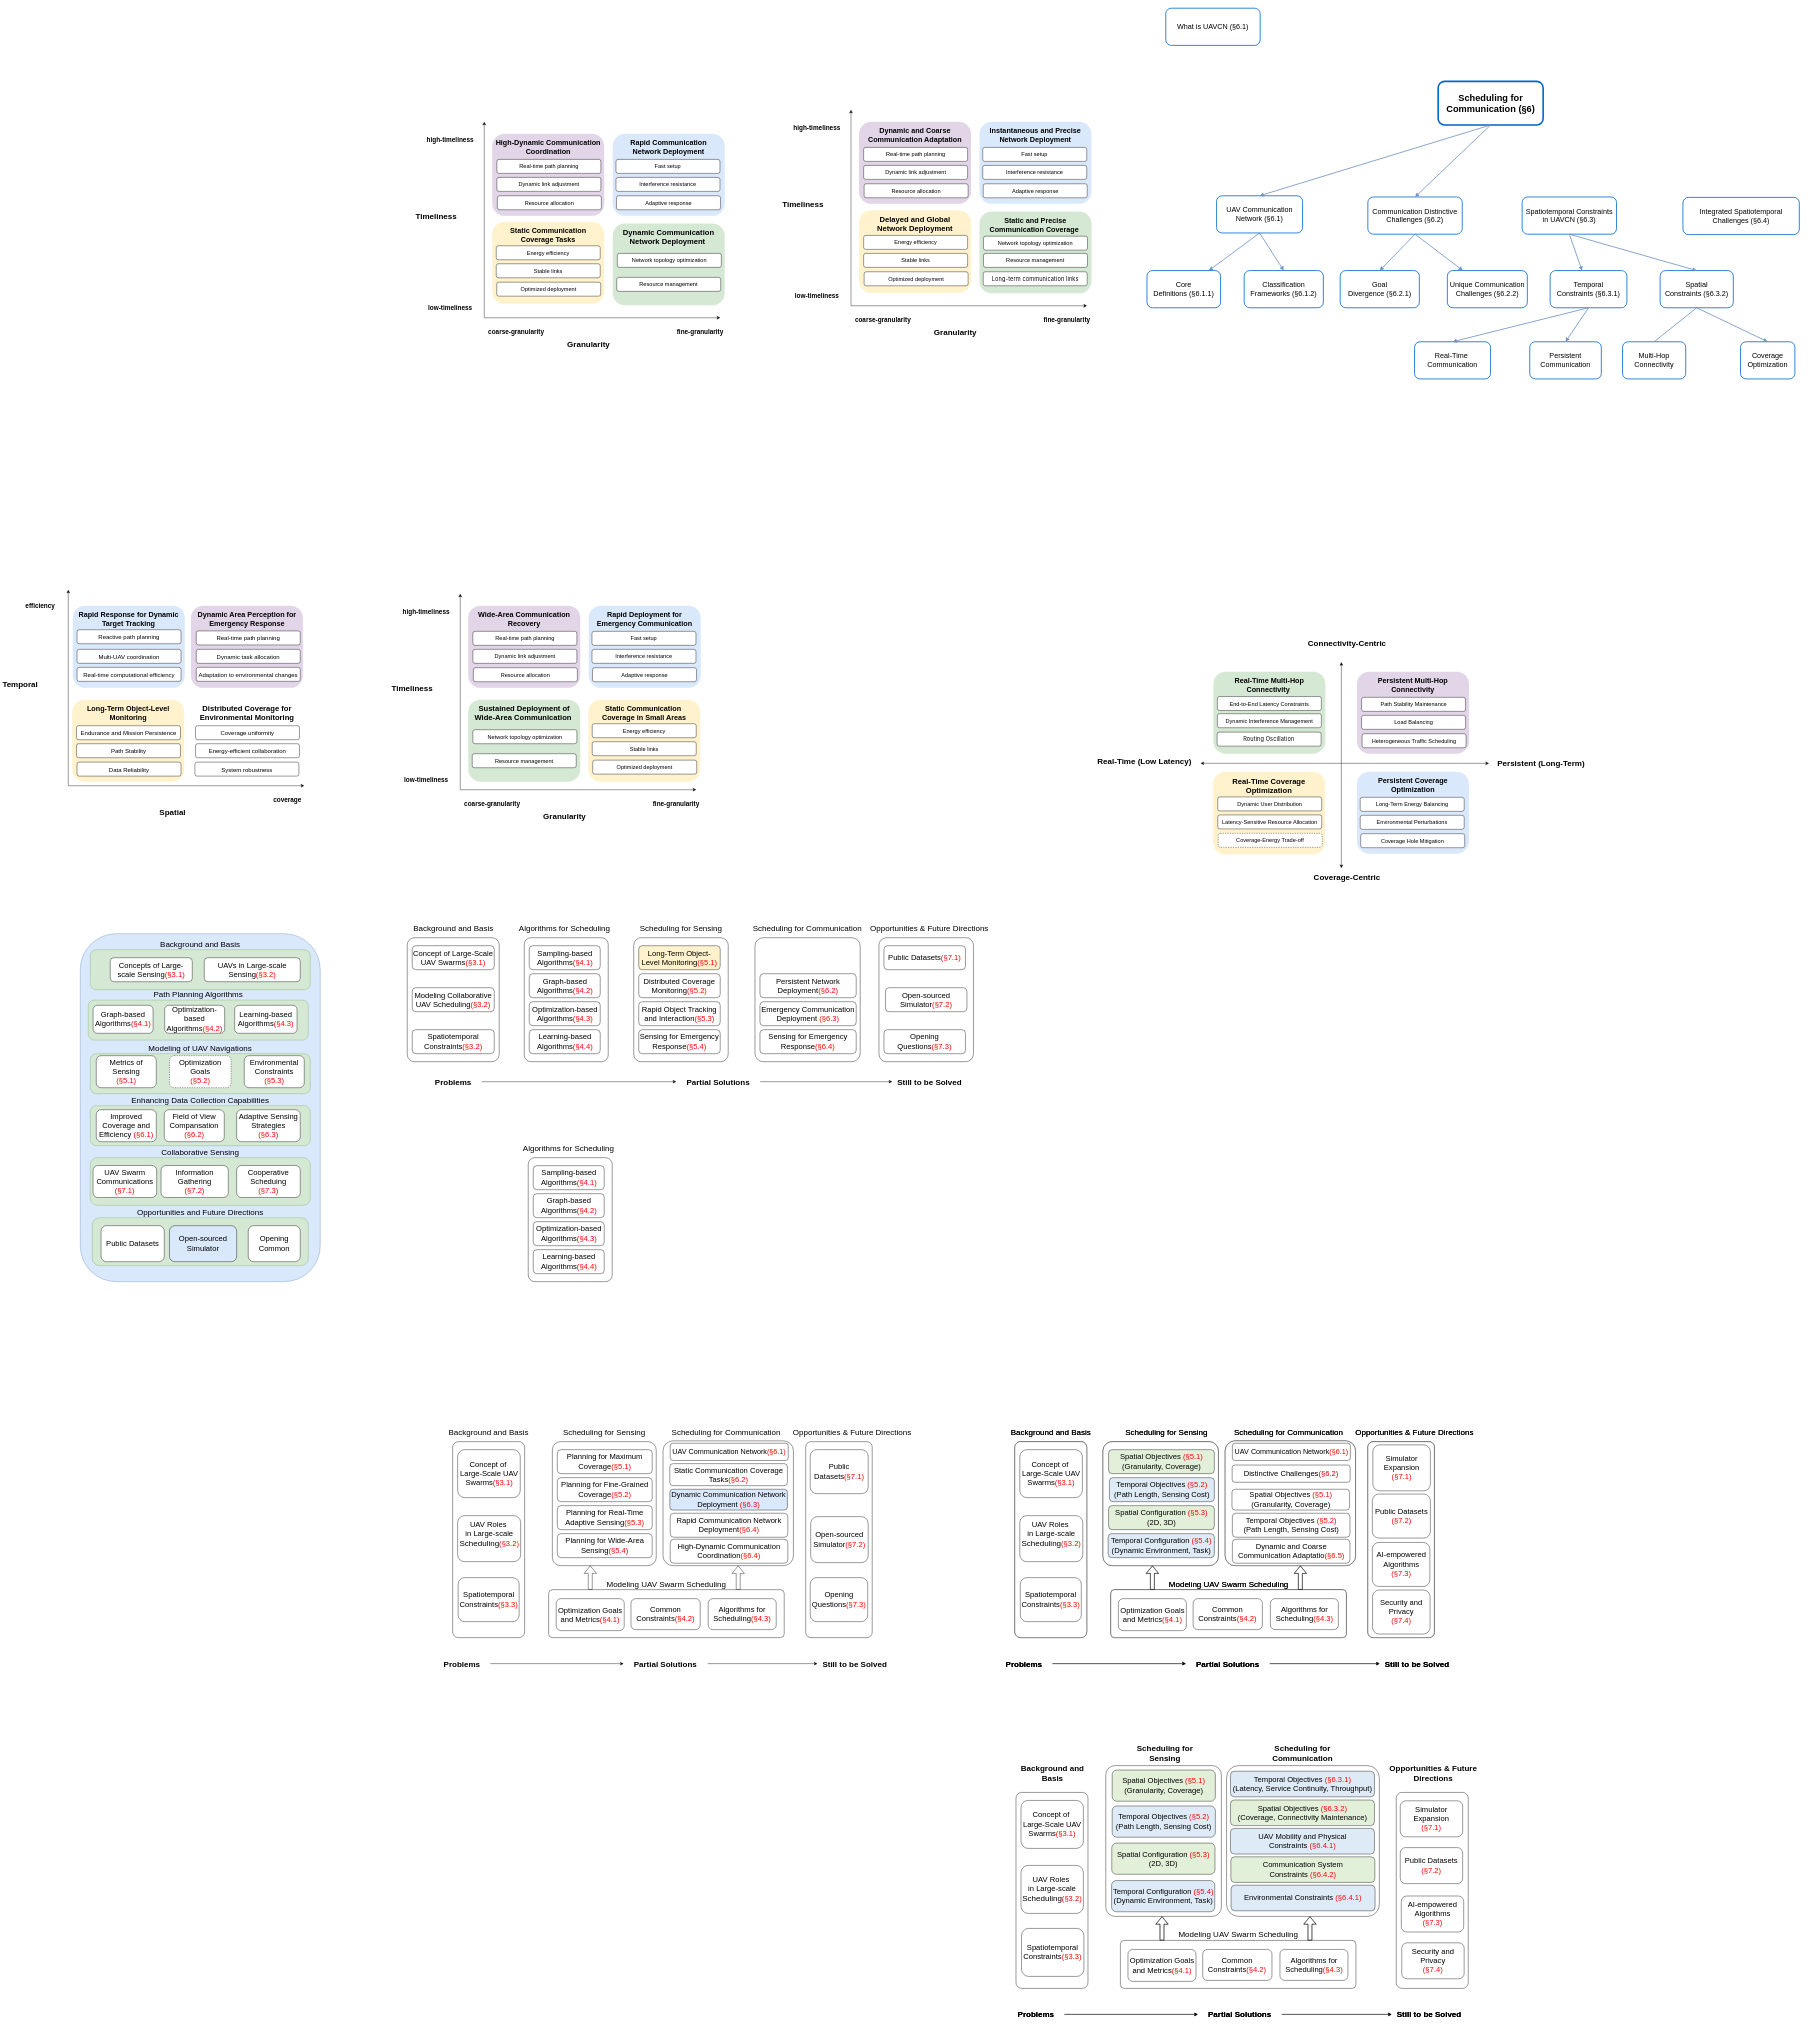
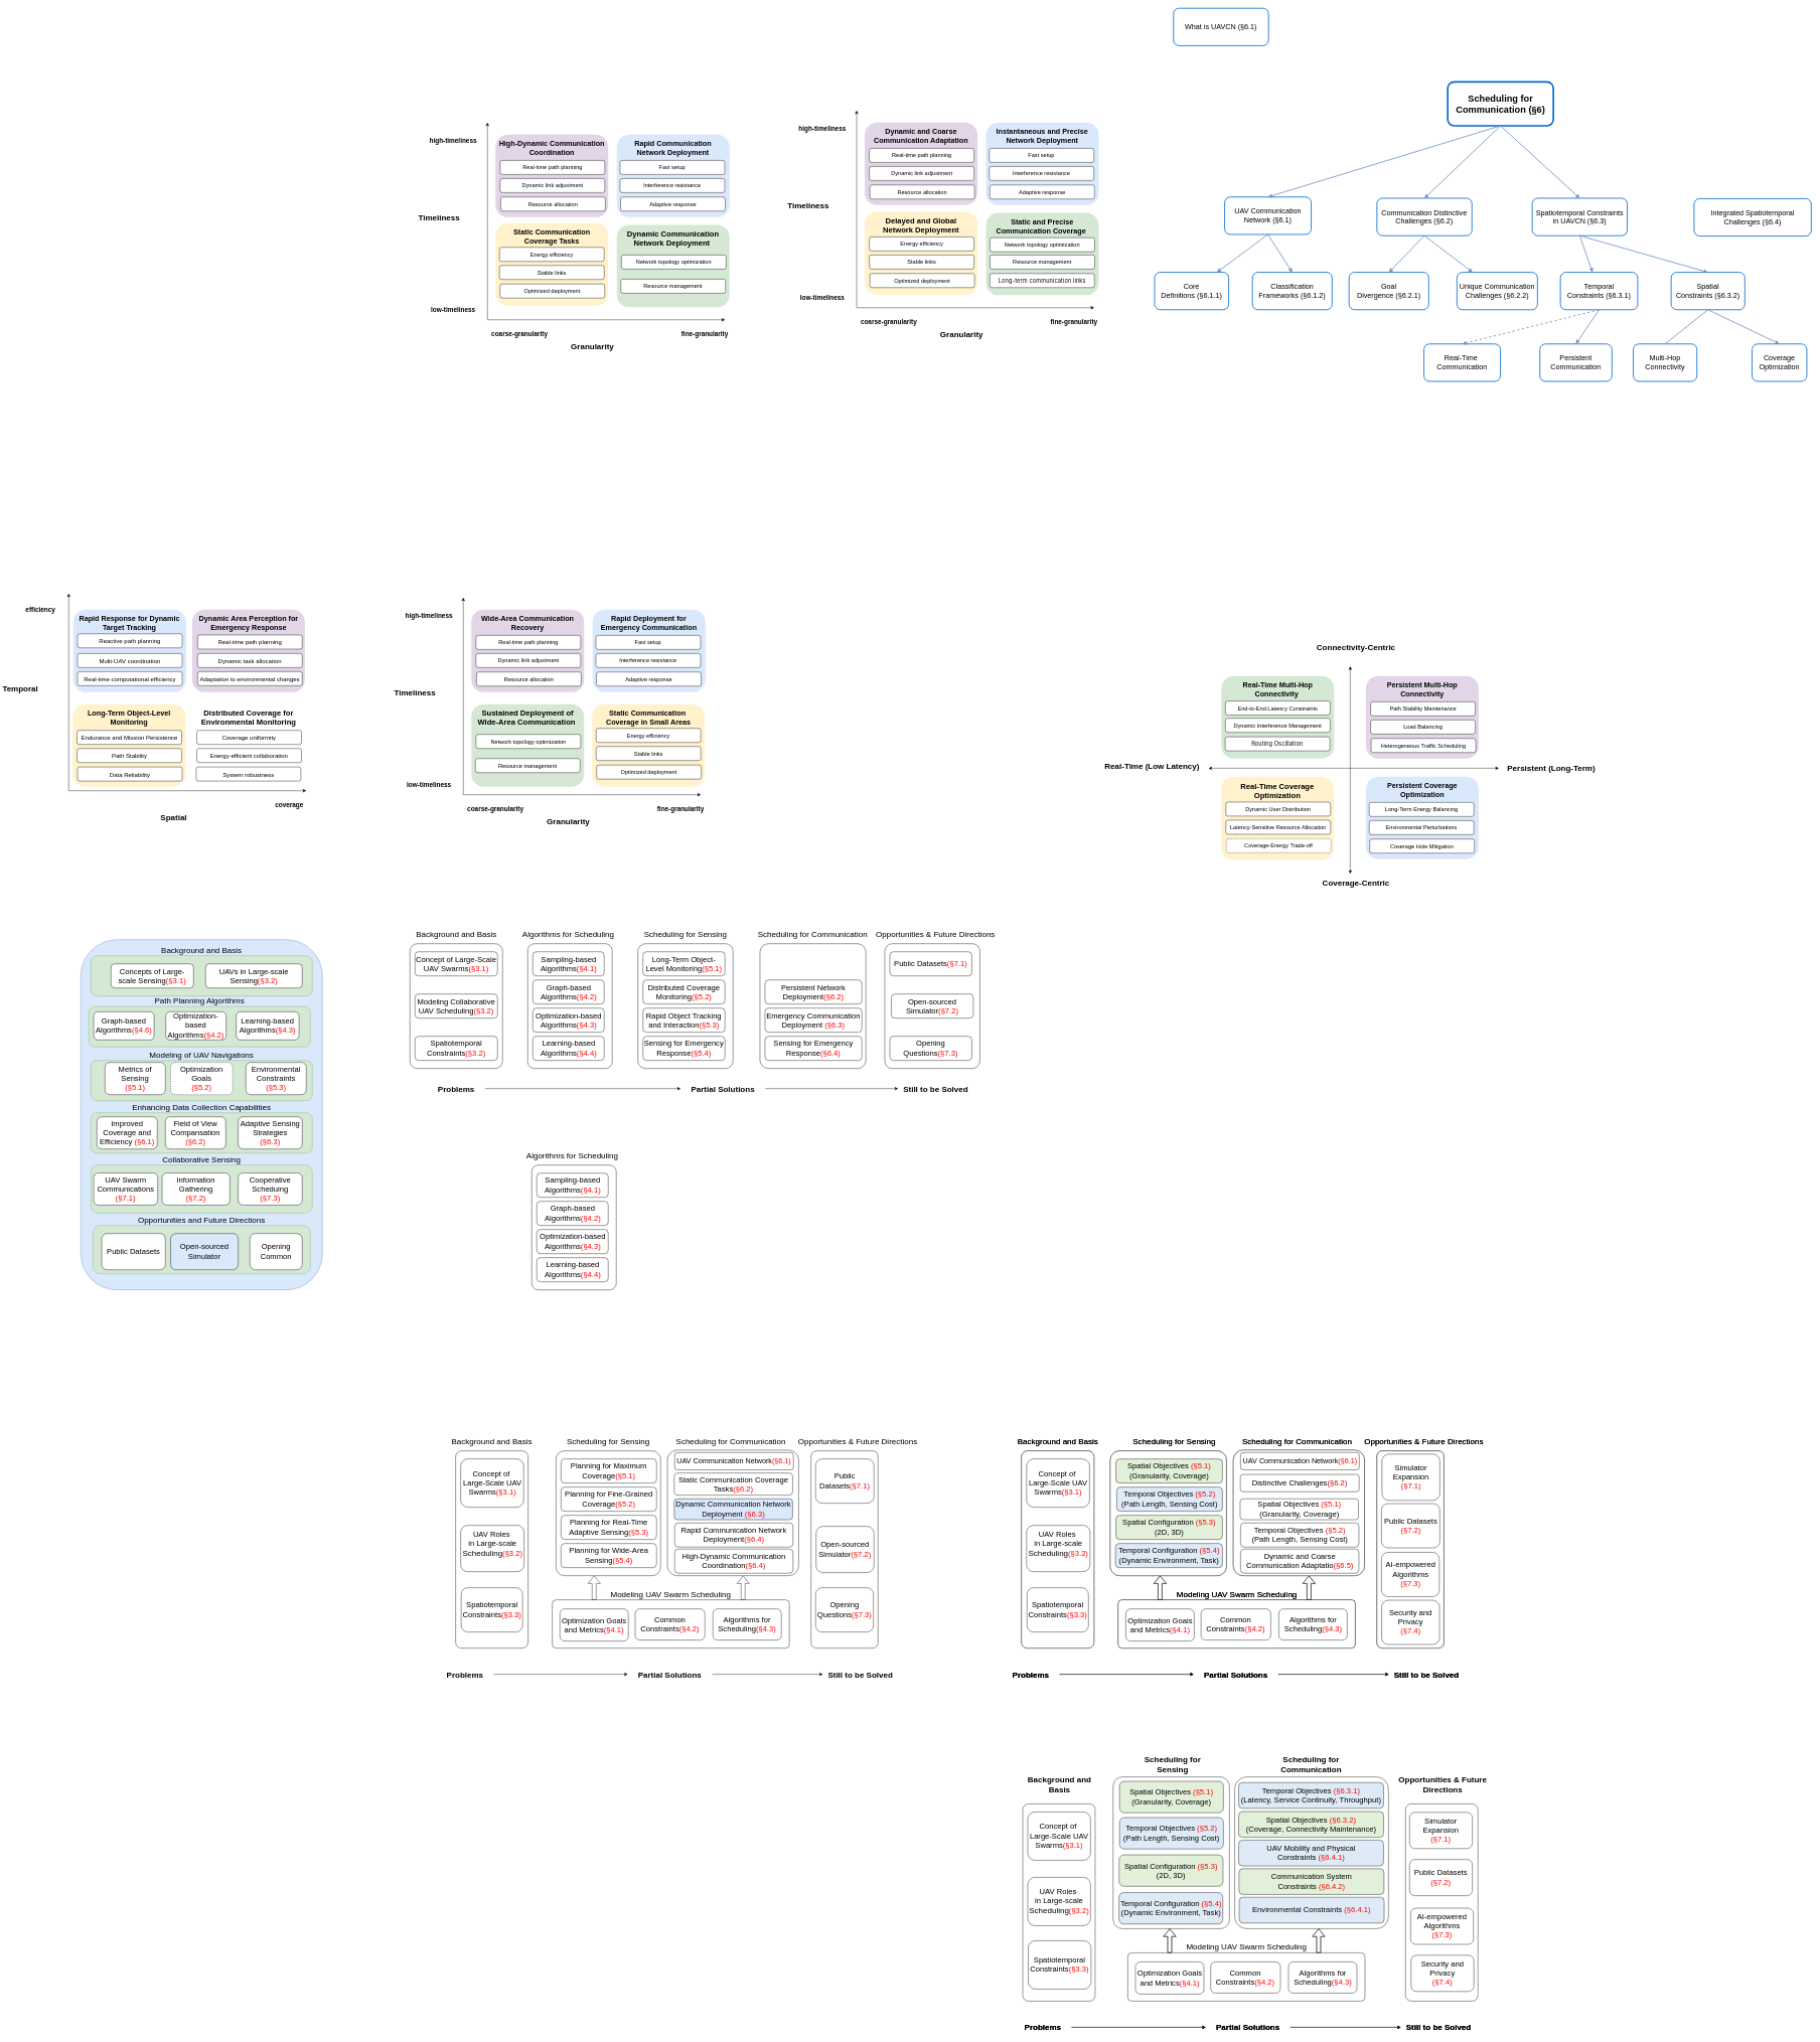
+ <mxCell id="270" style="rounded=0;orthogonalLoop=1;jettySize=auto;html=1;exitX=0.5;exitY=1;exitDx=0;exitDy=0;fillColor=#dae8fc;strokeColor=#6C8EBF;strokeWidth=2;entryX=0.5;entryY=0;entryDx=0;entryDy=0;" parent="1" source="192" target="257" edge="1"><mxGeometry relative="1" as="geometry"><mxPoint x="3146" y="647" as="sourcePoint" /><mxPoint x="3041" y="709" as="targetPoint" /></mxGeometry></mxCell>
- <mxCell id="271" style="rounded=0;orthogonalLoop=1;jettySize=auto;html=1;exitX=0.5;exitY=1;exitDx=0;exitDy=0;fillColor=#dae8fc;strokeColor=#6C8EBF;strokeWidth=2;entryX=0.5;entryY=0;entryDx=0;entryDy=0;fontStyle=0" parent="1" source="258" target="264" edge="1"><mxGeometry relative="1" as="geometry"><mxPoint x="3933" y="627" as="sourcePoint" /><mxPoint x="4252" y="686" as="targetPoint" /></mxGeometry></mxCell>
+ <mxCell id="271" style="rounded=0;orthogonalLoop=1;jettySize=auto;html=1;exitX=0.5;exitY=1;exitDx=0;exitDy=0;fillColor=#dae8fc;strokeColor=#6C8EBF;strokeWidth=2;entryX=0.5;entryY=0;entryDx=0;entryDy=0;fontStyle=0;dashed=1;" parent="1" source="258" target="264" edge="1"><mxGeometry relative="1" as="geometry"><mxPoint x="3933" y="627" as="sourcePoint" /><mxPoint x="4252" y="686" as="targetPoint" /></mxGeometry></mxCell>
- <mxCell id="38" value="Long-Term Object-Level Monitoring&lt;font color=&quot;#ff0000&quot;&gt;(§5.1)&lt;/font&gt;" style="rounded=1;whiteSpace=wrap;html=1;fontSize=19;fillColor=#fff2cc;" parent="1" vertex="1"><mxGeometry x="1596.25" y="2364" width="203.75" height="60" as="geometry" /></mxCell>
+ <mxCell id="38" value="Long-Term Object-Level Monitoring&lt;font color=&quot;#ff0000&quot;&gt;(§5.1)&lt;/font&gt;" style="rounded=1;whiteSpace=wrap;html=1;fontSize=19;" parent="1" vertex="1"><mxGeometry x="1596.25" y="2364" width="203.75" height="60" as="geometry" /></mxCell>
- <mxCell id="18" value="Graph-based Algorithms&lt;span style=&quot;color: rgb(255 , 0 , 0)&quot;&gt;(§4.1)&lt;/span&gt;" style="rounded=1;whiteSpace=wrap;html=1;fontSize=19;" parent="1" vertex="1"><mxGeometry x="232" y="2513" width="150" height="70" as="geometry" /></mxCell>
+ <mxCell id="18" value="Graph-based Algorithms&lt;span style=&quot;color: rgb(255 , 0 , 0)&quot;&gt;(§4.6)&lt;/span&gt;" style="rounded=1;whiteSpace=wrap;html=1;fontSize=19;" parent="1" vertex="1"><mxGeometry x="232" y="2513" width="150" height="70" as="geometry" /></mxCell>
- <mxCell id="11" value="Metrics of Sensing&lt;br&gt;&lt;span style=&quot;color: rgb(255 , 0 , 0)&quot;&gt;(§5.1)&lt;/span&gt;" style="rounded=1;whiteSpace=wrap;html=1;fontSize=19;" parent="1" vertex="1"><mxGeometry x="240" y="2639" width="150" height="80" as="geometry" /></mxCell>
+ <mxCell id="11" value="Metrics of Sensing&lt;br&gt;&lt;span style=&quot;color: rgb(255 , 0 , 0)&quot;&gt;(§5.1)&lt;/span&gt;" style="rounded=1;whiteSpace=wrap;html=1;fontSize=19;" parent="1" vertex="1"><mxGeometry x="260" y="2639" width="150" height="80" as="geometry" /></mxCell>
